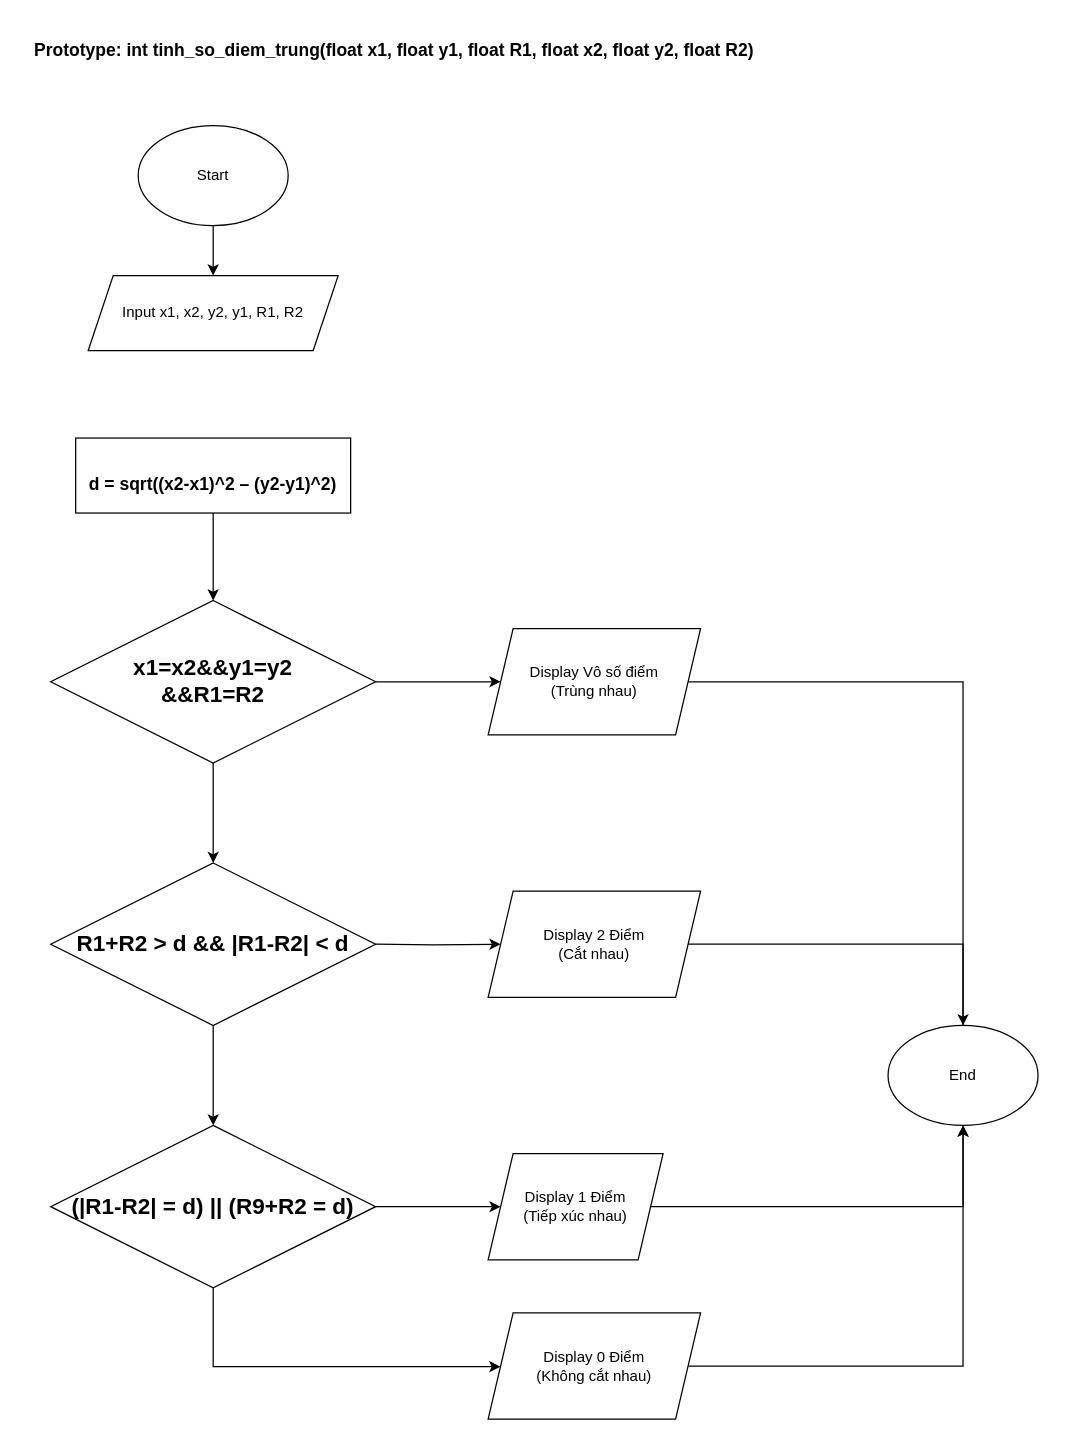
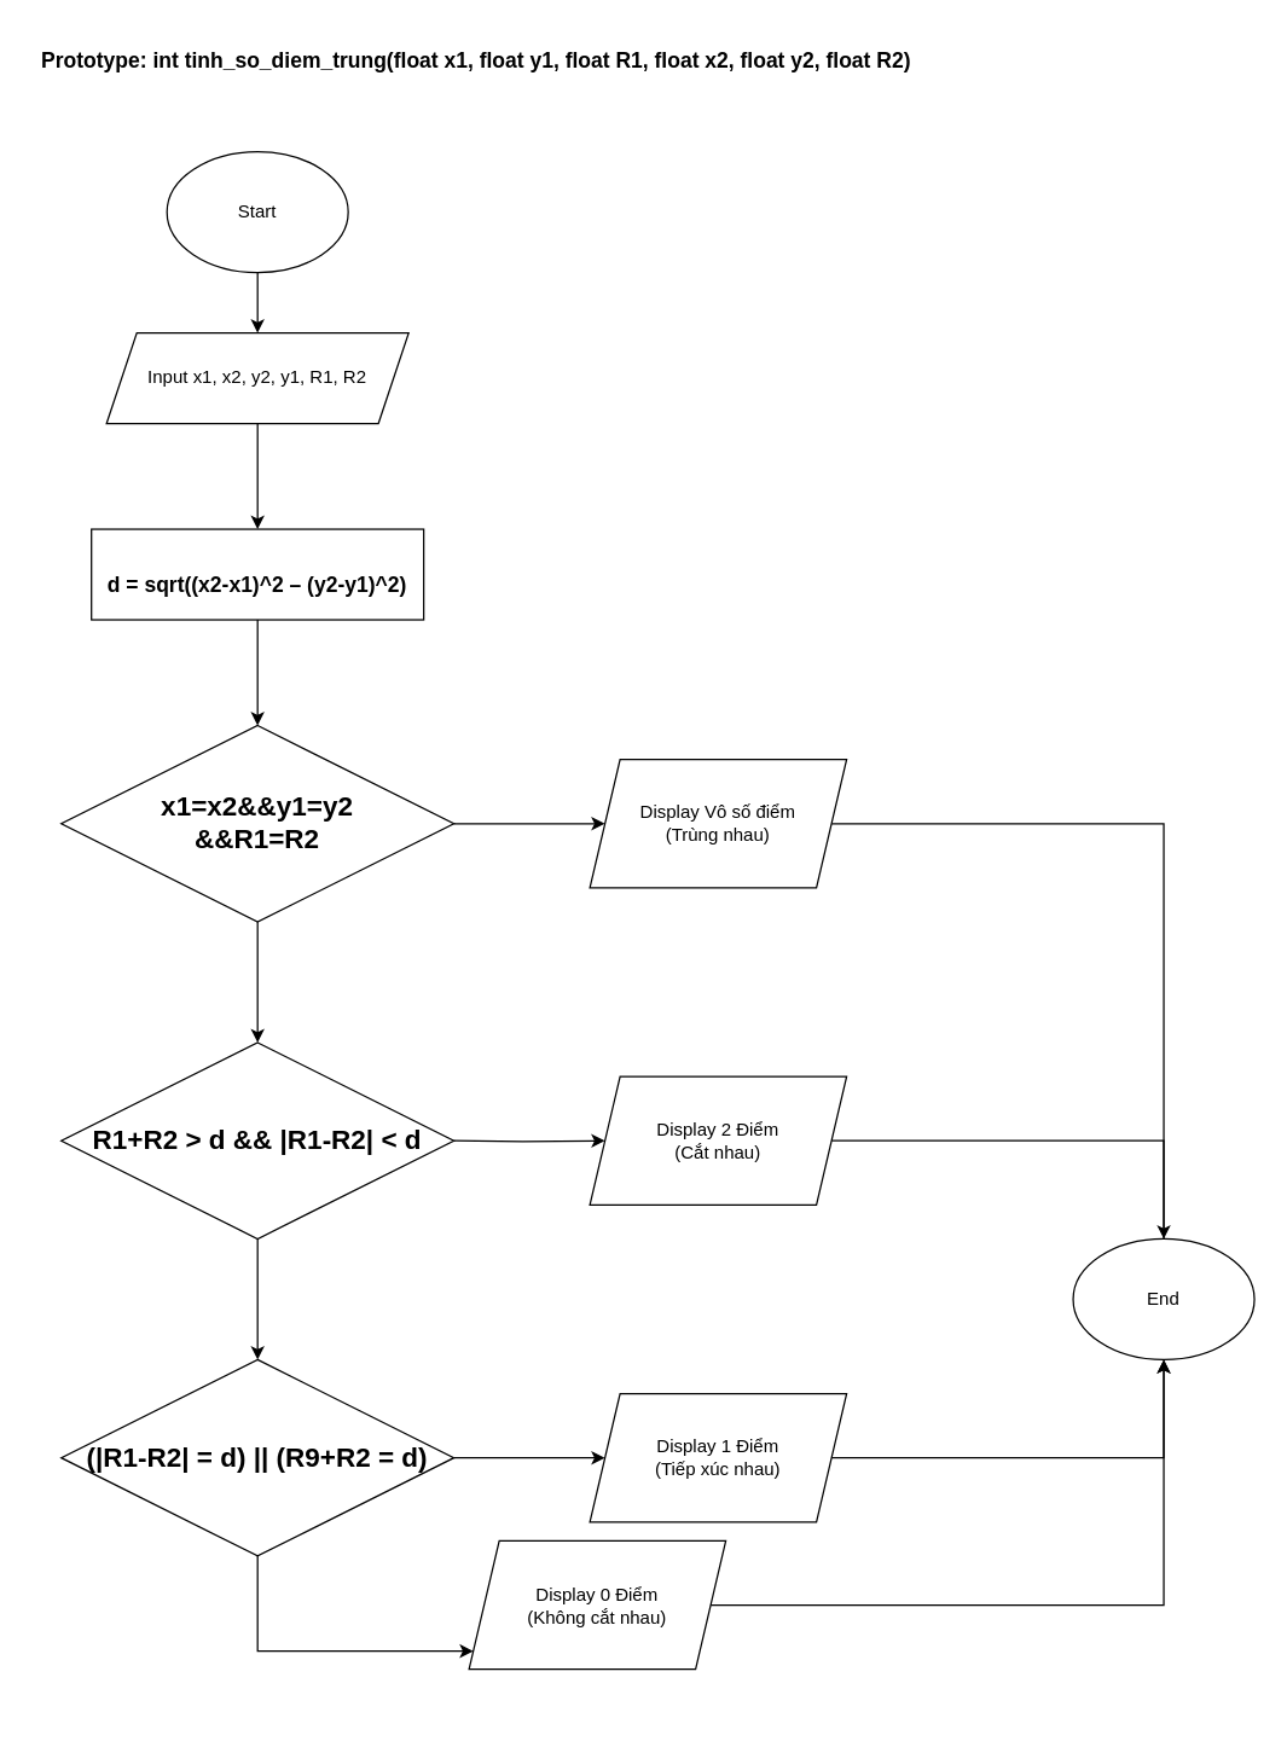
+ <mxCell id="6" value="" style="edgeStyle=orthogonalEdgeStyle;rounded=0;orthogonalLoop=1;jettySize=auto;html=1;" edge="1" parent="1" source="7" target="11"><mxGeometry relative="1" as="geometry" /></mxCell>
- <mxCell id="20" value="Display 1 Điểm&lt;br&gt;(Tiếp xúc nhau)" style="shape=parallelogram;perimeter=parallelogramPerimeter;whiteSpace=wrap;html=1;fixedSize=1;" vertex="1" parent="1"><mxGeometry x="390" y="922.5" width="140" height="85" as="geometry" /></mxCell>
+ <mxCell id="20" value="Display 1 Điểm&lt;br&gt;(Tiếp xúc nhau)" style="shape=parallelogram;perimeter=parallelogramPerimeter;whiteSpace=wrap;html=1;fixedSize=1;" vertex="1" parent="1"><mxGeometry x="390" y="922.5" width="170" height="85" as="geometry" /></mxCell>
- <mxCell id="25" value="Display 0 Điểm&lt;br&gt;(Không cắt nhau)" style="shape=parallelogram;perimeter=parallelogramPerimeter;whiteSpace=wrap;html=1;fixedSize=1;" vertex="1" parent="1"><mxGeometry x="390" y="1050" width="170" height="85" as="geometry" /></mxCell>
+ <mxCell id="25" value="Display 0 Điểm&lt;br&gt;(Không cắt nhau)" style="shape=parallelogram;perimeter=parallelogramPerimeter;whiteSpace=wrap;html=1;fixedSize=1;" vertex="1" parent="1"><mxGeometry x="310" y="1020" width="170" height="85" as="geometry" /></mxCell>
